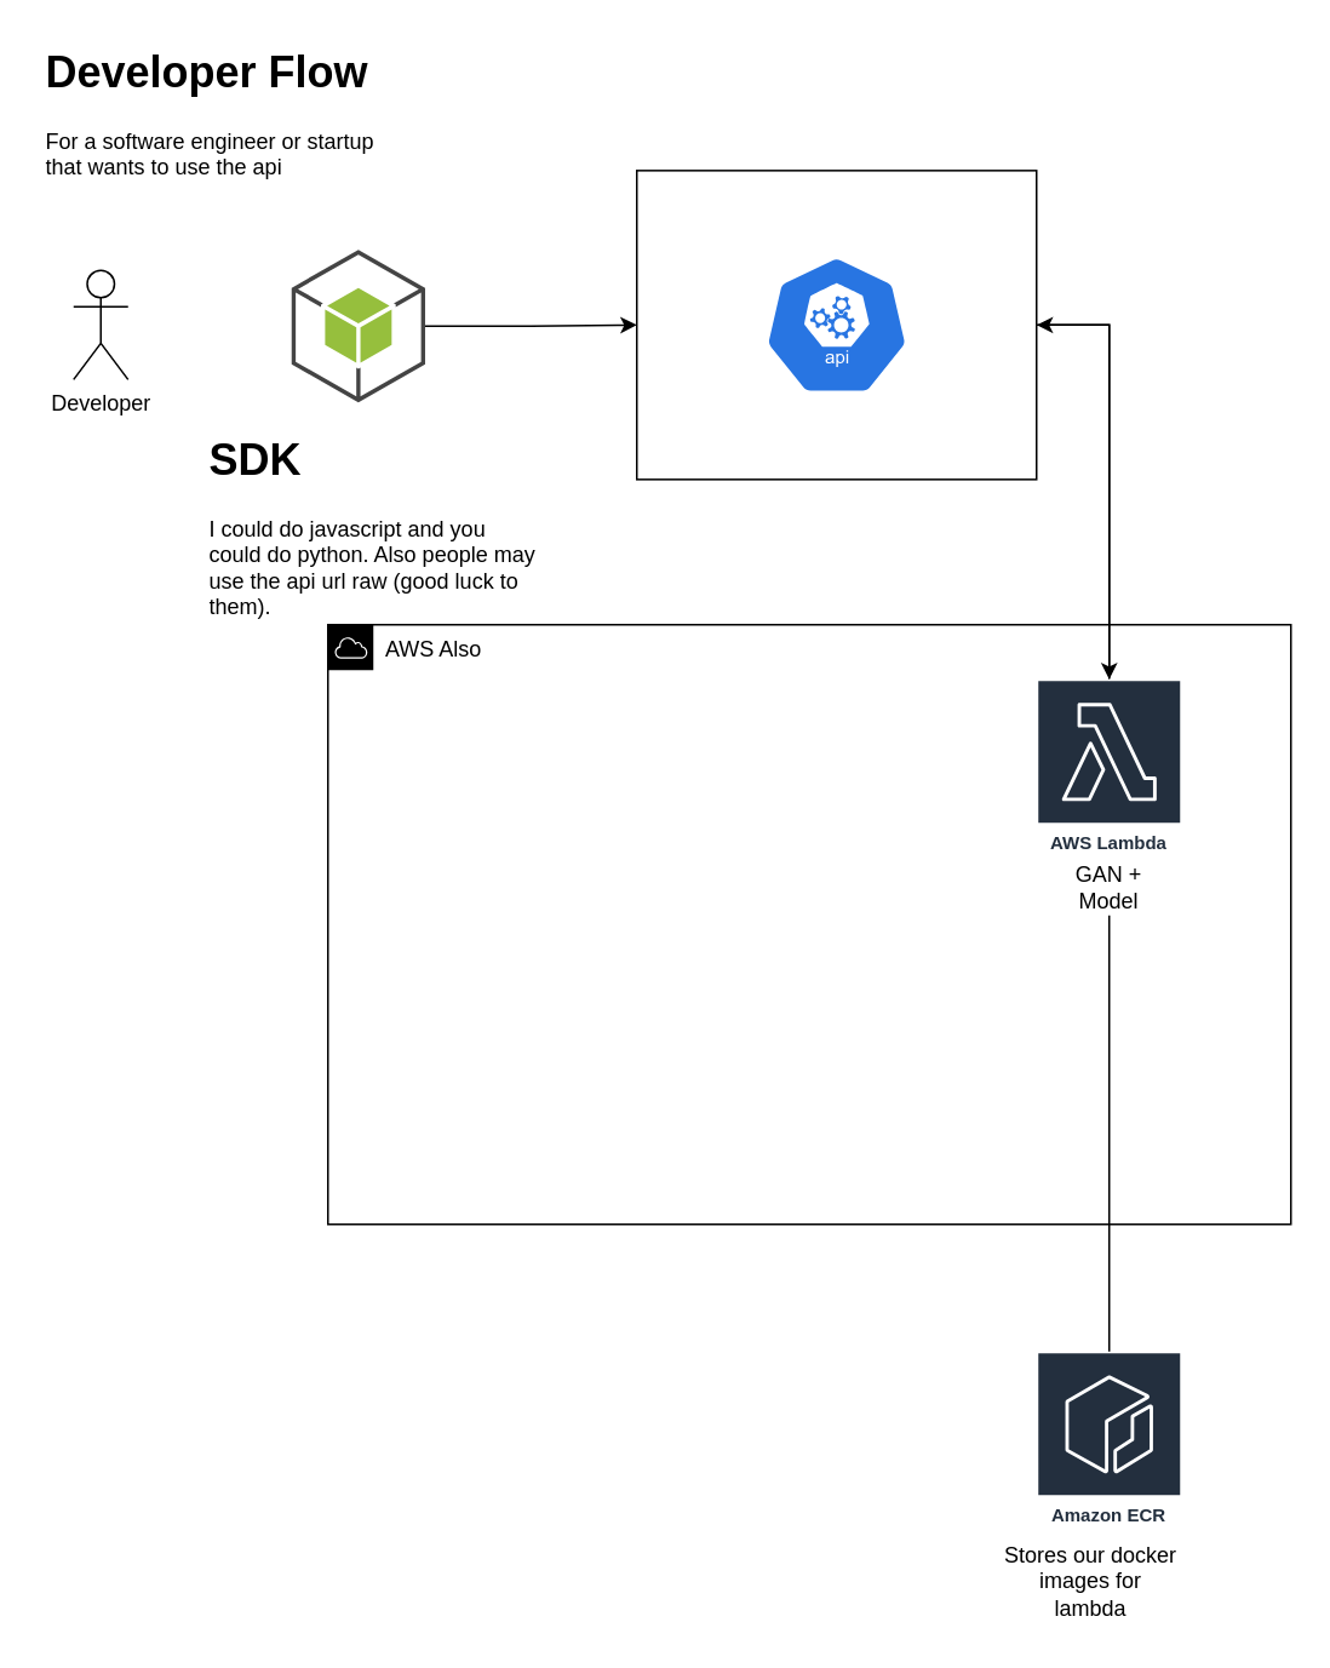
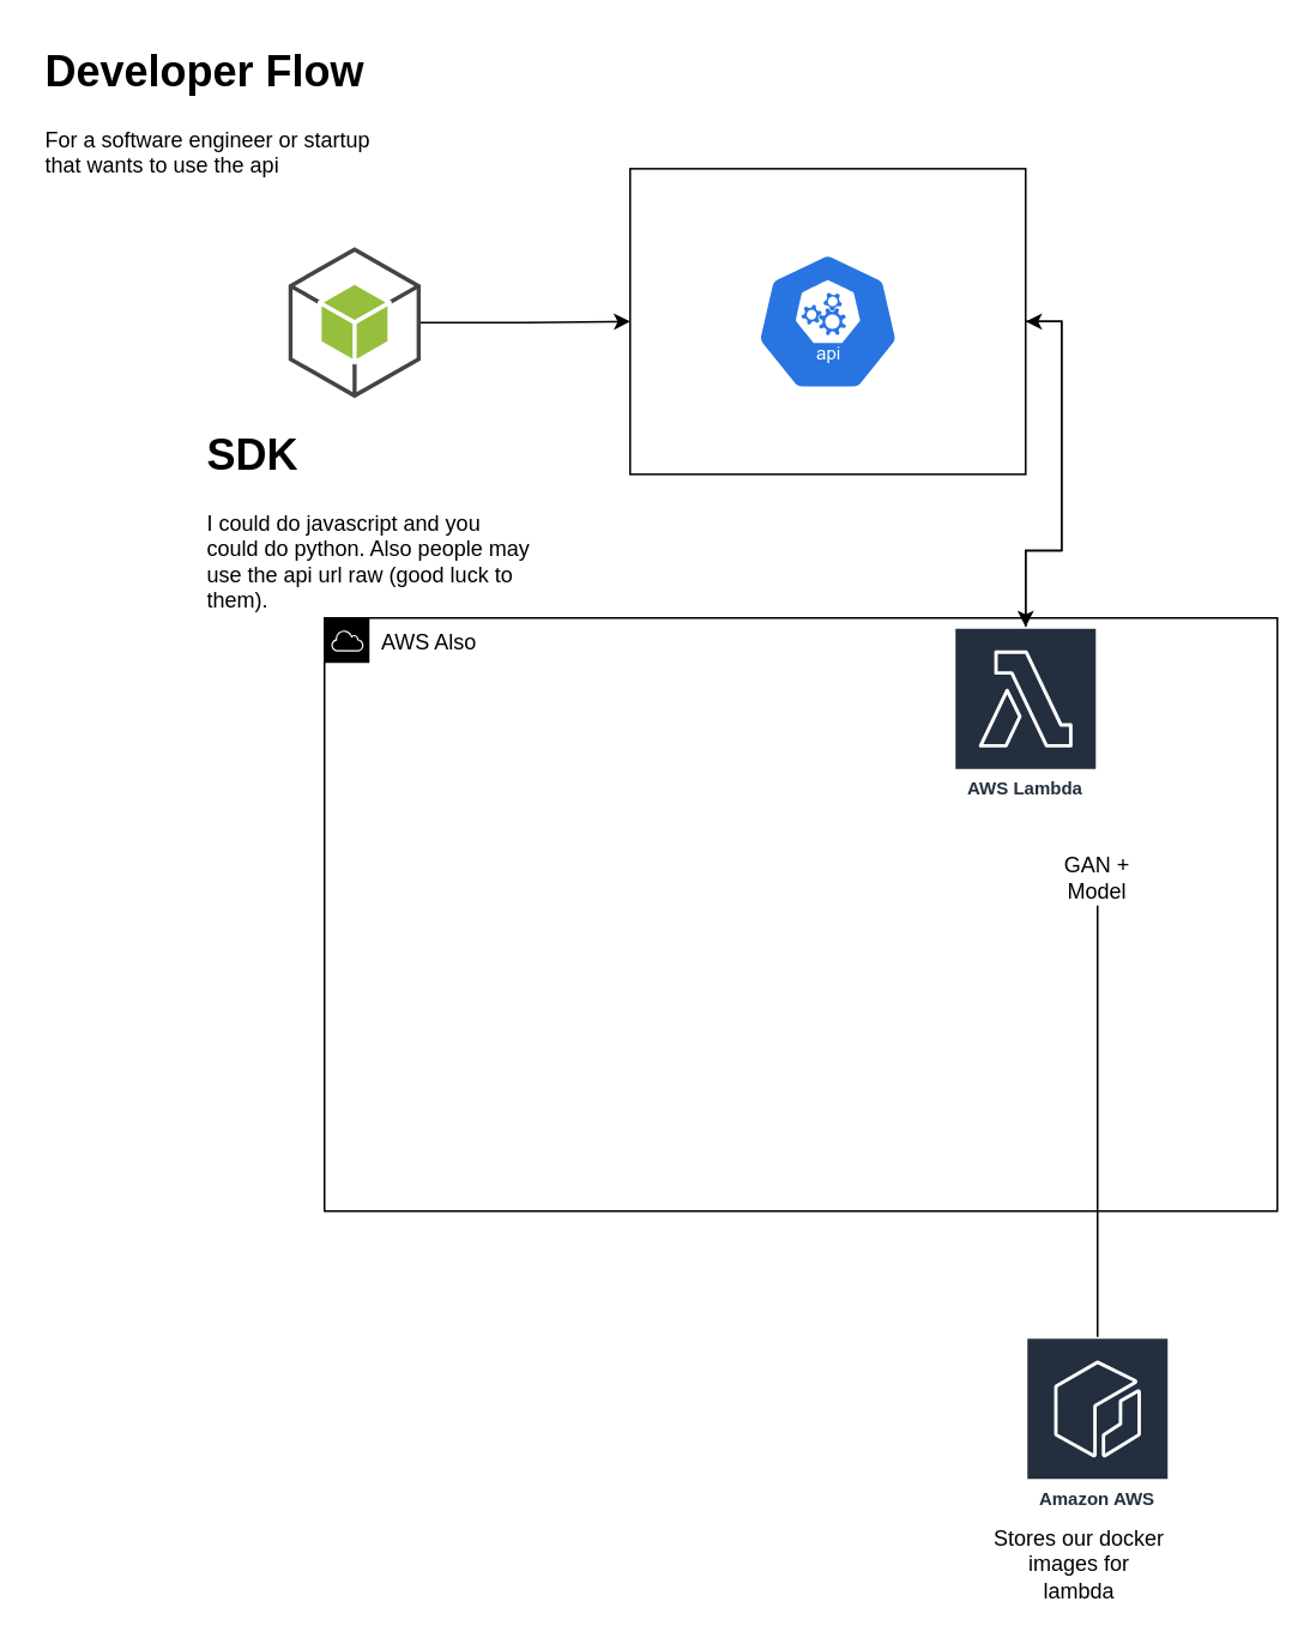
- <mxCell id="3" value="Developer" style="shape=umlActor;verticalLabelPosition=bottom;verticalAlign=top;html=1;outlineConnect=0;" vertex="1" parent="1"><mxGeometry x="40" y="148.4" width="30" height="60" as="geometry" /></mxCell>
- <mxCell id="5" value="AWS Lambda" style="sketch=0;outlineConnect=0;fontColor=#232F3E;gradientColor=none;strokeColor=#ffffff;fillColor=#232F3E;dashed=0;verticalLabelPosition=middle;verticalAlign=bottom;align=center;html=1;whiteSpace=wrap;fontSize=10;fontStyle=1;spacing=3;shape=mxgraph.aws4.productIcon;prIcon=mxgraph.aws4.lambda;" vertex="1" parent="1"><mxGeometry x="570" y="373.4" width="80" height="100" as="geometry" /></mxCell>
+ <mxCell id="5" value="AWS Lambda" style="sketch=0;outlineConnect=0;fontColor=#232F3E;gradientColor=none;strokeColor=#ffffff;fillColor=#232F3E;dashed=0;verticalLabelPosition=middle;verticalAlign=bottom;align=center;html=1;whiteSpace=wrap;fontSize=10;fontStyle=1;spacing=3;shape=mxgraph.aws4.productIcon;prIcon=mxgraph.aws4.lambda;" vertex="1" parent="1"><mxGeometry x="530" y="348.4" width="80" height="100" as="geometry" /></mxCell>
- <mxCell id="10" value="Amazon ECR" style="sketch=0;outlineConnect=0;fontColor=#232F3E;gradientColor=none;strokeColor=#ffffff;fillColor=#232F3E;dashed=0;verticalLabelPosition=middle;verticalAlign=bottom;align=center;html=1;whiteSpace=wrap;fontSize=10;fontStyle=1;spacing=3;shape=mxgraph.aws4.productIcon;prIcon=mxgraph.aws4.ecr;" vertex="1" parent="1"><mxGeometry x="570" y="743.4" width="80" height="100" as="geometry" /></mxCell>
+ <mxCell id="10" value="Amazon AWS" style="sketch=0;outlineConnect=0;fontColor=#232F3E;gradientColor=none;strokeColor=#ffffff;fillColor=#232F3E;dashed=0;verticalLabelPosition=middle;verticalAlign=bottom;align=center;html=1;whiteSpace=wrap;fontSize=10;fontStyle=1;spacing=3;shape=mxgraph.aws4.productIcon;prIcon=mxgraph.aws4.ecr;" vertex="1" parent="1"><mxGeometry x="570" y="743.4" width="80" height="100" as="geometry" /></mxCell>
